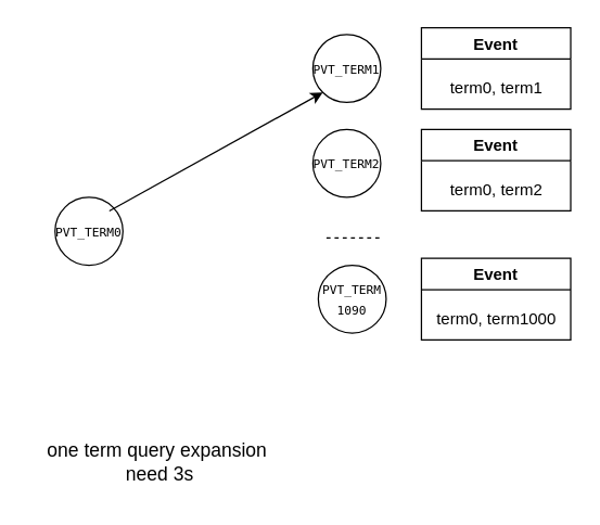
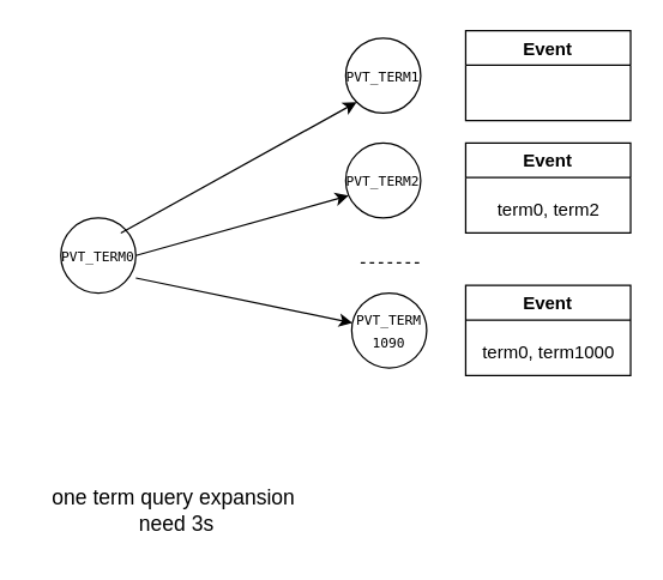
- <mxCell id="11" value="term0, term1" style="text;html=1;align=center;verticalAlign=middle;resizable=0;points=[];autosize=1;strokeColor=none;fillColor=none;" vertex="1" parent="10"><mxGeometry x="10" y="30" width="90" height="30" as="geometry" /></mxCell>
+ <mxCell id="8" value="" style="endArrow=classic;html=1;rounded=0;exitX=1;exitY=0.5;exitDx=0;exitDy=0;entryX=0.04;entryY=0.7;entryDx=0;entryDy=0;entryPerimeter=0;" edge="1" parent="1" source="2" target="4"><mxGeometry width="50" height="50" relative="1" as="geometry"><mxPoint x="180" y="295" as="sourcePoint" /><mxPoint x="230" y="245" as="targetPoint" /></mxGeometry></mxCell>
+ <mxCell id="9" value="" style="endArrow=classic;html=1;rounded=0;exitX=1;exitY=0.8;exitDx=0;exitDy=0;exitPerimeter=0;" edge="1" parent="1" source="2" target="5"><mxGeometry width="50" height="50" relative="1" as="geometry"><mxPoint x="180" y="295" as="sourcePoint" /><mxPoint x="230" y="245" as="targetPoint" /></mxGeometry></mxCell>
